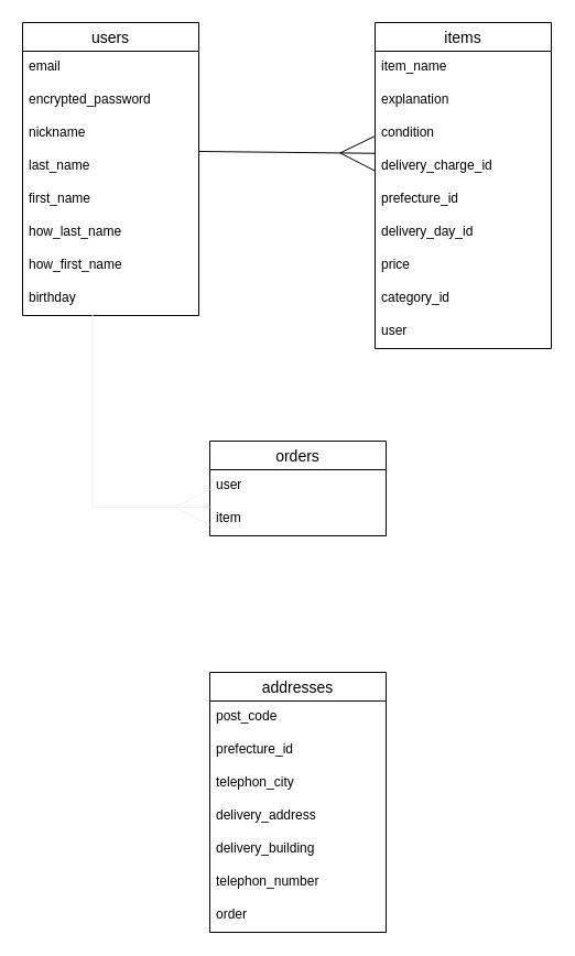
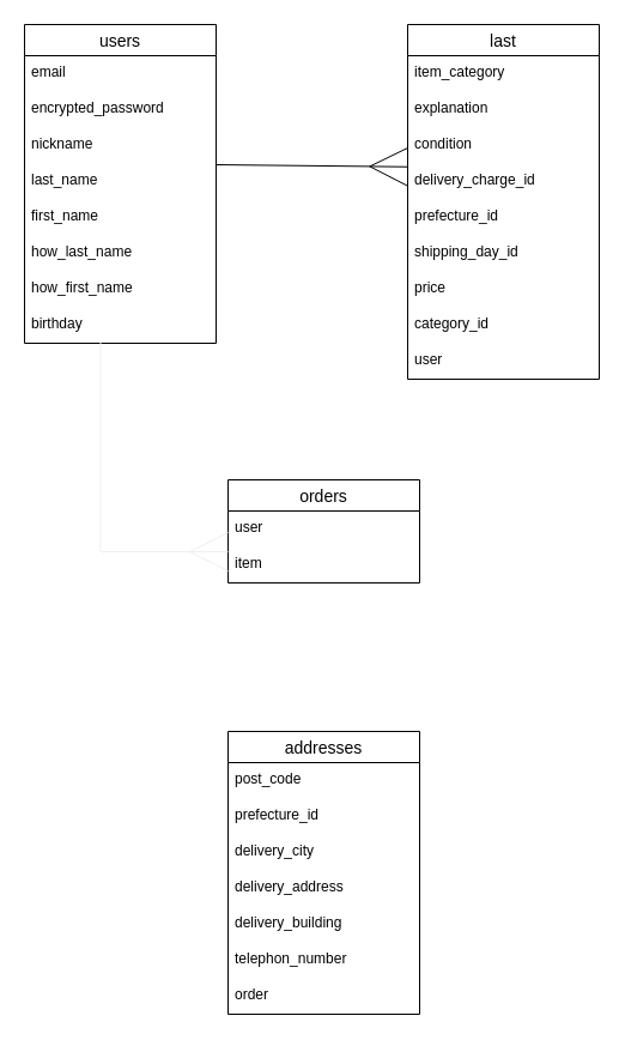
- <mxCell id="12" value="items" style="swimlane;fontStyle=0;childLayout=stackLayout;horizontal=1;startSize=26;horizontalStack=0;resizeParent=1;resizeParentMax=0;resizeLast=0;collapsible=1;marginBottom=0;align=center;fontSize=14;" vertex="1" parent="1"><mxGeometry x="340" y="20" width="160" height="296" as="geometry" /></mxCell>
+ <mxCell id="12" value="last" style="swimlane;fontStyle=0;childLayout=stackLayout;horizontal=1;startSize=26;horizontalStack=0;resizeParent=1;resizeParentMax=0;resizeLast=0;collapsible=1;marginBottom=0;align=center;fontSize=14;" vertex="1" parent="1"><mxGeometry x="340" y="20" width="160" height="296" as="geometry" /></mxCell>
- <mxCell id="13" value="item_name" style="text;strokeColor=none;fillColor=none;spacingLeft=4;spacingRight=4;overflow=hidden;rotatable=0;points=[[0,0.5],[1,0.5]];portConstraint=eastwest;fontSize=12;" vertex="1" parent="12"><mxGeometry y="26" width="160" height="30" as="geometry" /></mxCell>
+ <mxCell id="13" value="item_category" style="text;strokeColor=none;fillColor=none;spacingLeft=4;spacingRight=4;overflow=hidden;rotatable=0;points=[[0,0.5],[1,0.5]];portConstraint=eastwest;fontSize=12;" vertex="1" parent="12"><mxGeometry y="26" width="160" height="30" as="geometry" /></mxCell>
- <mxCell id="18" value="delivery_day_id" style="text;strokeColor=none;fillColor=none;spacingLeft=4;spacingRight=4;overflow=hidden;rotatable=0;points=[[0,0.5],[1,0.5]];portConstraint=eastwest;fontSize=12;" vertex="1" parent="12"><mxGeometry y="176" width="160" height="30" as="geometry" /></mxCell>
+ <mxCell id="18" value="shipping_day_id" style="text;strokeColor=none;fillColor=none;spacingLeft=4;spacingRight=4;overflow=hidden;rotatable=0;points=[[0,0.5],[1,0.5]];portConstraint=eastwest;fontSize=12;" vertex="1" parent="12"><mxGeometry y="176" width="160" height="30" as="geometry" /></mxCell>
- <mxCell id="28" value="telephon_city" style="text;strokeColor=none;fillColor=none;spacingLeft=4;spacingRight=4;overflow=hidden;rotatable=0;points=[[0,0.5],[1,0.5]];portConstraint=eastwest;fontSize=12;" vertex="1" parent="25"><mxGeometry y="86" width="160" height="30" as="geometry" /></mxCell>
+ <mxCell id="28" value="delivery_city" style="text;strokeColor=none;fillColor=none;spacingLeft=4;spacingRight=4;overflow=hidden;rotatable=0;points=[[0,0.5],[1,0.5]];portConstraint=eastwest;fontSize=12;" vertex="1" parent="25"><mxGeometry y="86" width="160" height="30" as="geometry" /></mxCell>
